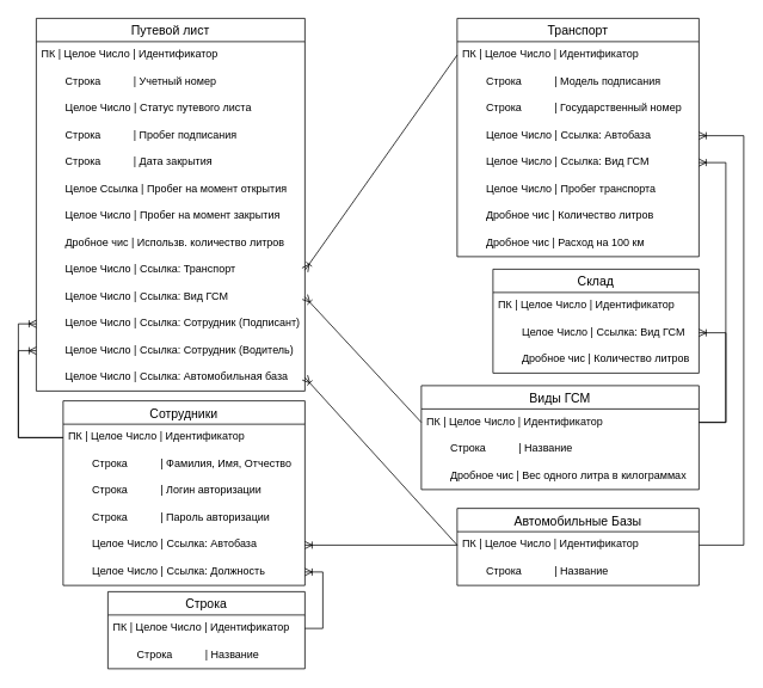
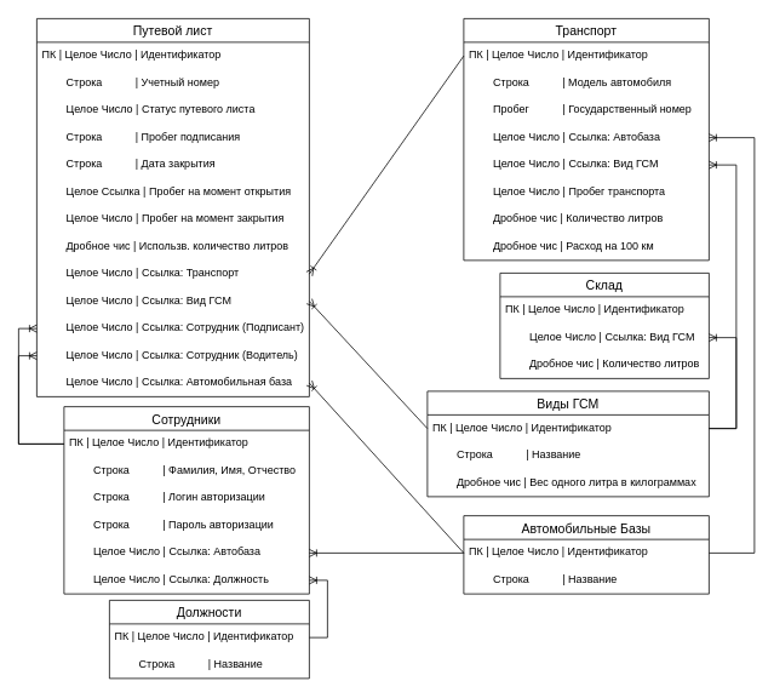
- <mxCell id="32" value="        Строка           | Модель подписания" style="text;strokeColor=none;fillColor=none;spacingLeft=4;spacingRight=4;overflow=hidden;rotatable=0;points=[[0,0.5],[1,0.5]];portConstraint=eastwest;fontSize=12;" vertex="1" parent="30"><mxGeometry y="56" width="270" height="30" as="geometry" /></mxCell>
+ <mxCell id="32" value="        Строка           | Модель автомобиля" style="text;strokeColor=none;fillColor=none;spacingLeft=4;spacingRight=4;overflow=hidden;rotatable=0;points=[[0,0.5],[1,0.5]];portConstraint=eastwest;fontSize=12;" vertex="1" parent="30"><mxGeometry y="56" width="270" height="30" as="geometry" /></mxCell>
- <mxCell id="33" value="        Строка           | Государственный номер" style="text;strokeColor=none;fillColor=none;spacingLeft=4;spacingRight=4;overflow=hidden;rotatable=0;points=[[0,0.5],[1,0.5]];portConstraint=eastwest;fontSize=12;" vertex="1" parent="30"><mxGeometry y="86" width="270" height="30" as="geometry" /></mxCell>
+ <mxCell id="33" value="        Пробег           | Государственный номер" style="text;strokeColor=none;fillColor=none;spacingLeft=4;spacingRight=4;overflow=hidden;rotatable=0;points=[[0,0.5],[1,0.5]];portConstraint=eastwest;fontSize=12;" vertex="1" parent="30"><mxGeometry y="86" width="270" height="30" as="geometry" /></mxCell>
- <mxCell id="51" value="Строка" style="swimlane;fontStyle=0;childLayout=stackLayout;horizontal=1;startSize=26;horizontalStack=0;resizeParent=1;resizeParentMax=0;resizeLast=0;collapsible=1;marginBottom=0;align=center;fontSize=14;" vertex="1" parent="1"><mxGeometry x="120" y="660" width="220" height="86" as="geometry" /></mxCell>
+ <mxCell id="51" value="Должности" style="swimlane;fontStyle=0;childLayout=stackLayout;horizontal=1;startSize=26;horizontalStack=0;resizeParent=1;resizeParentMax=0;resizeLast=0;collapsible=1;marginBottom=0;align=center;fontSize=14;" vertex="1" parent="1"><mxGeometry x="120" y="660" width="220" height="86" as="geometry" /></mxCell>
